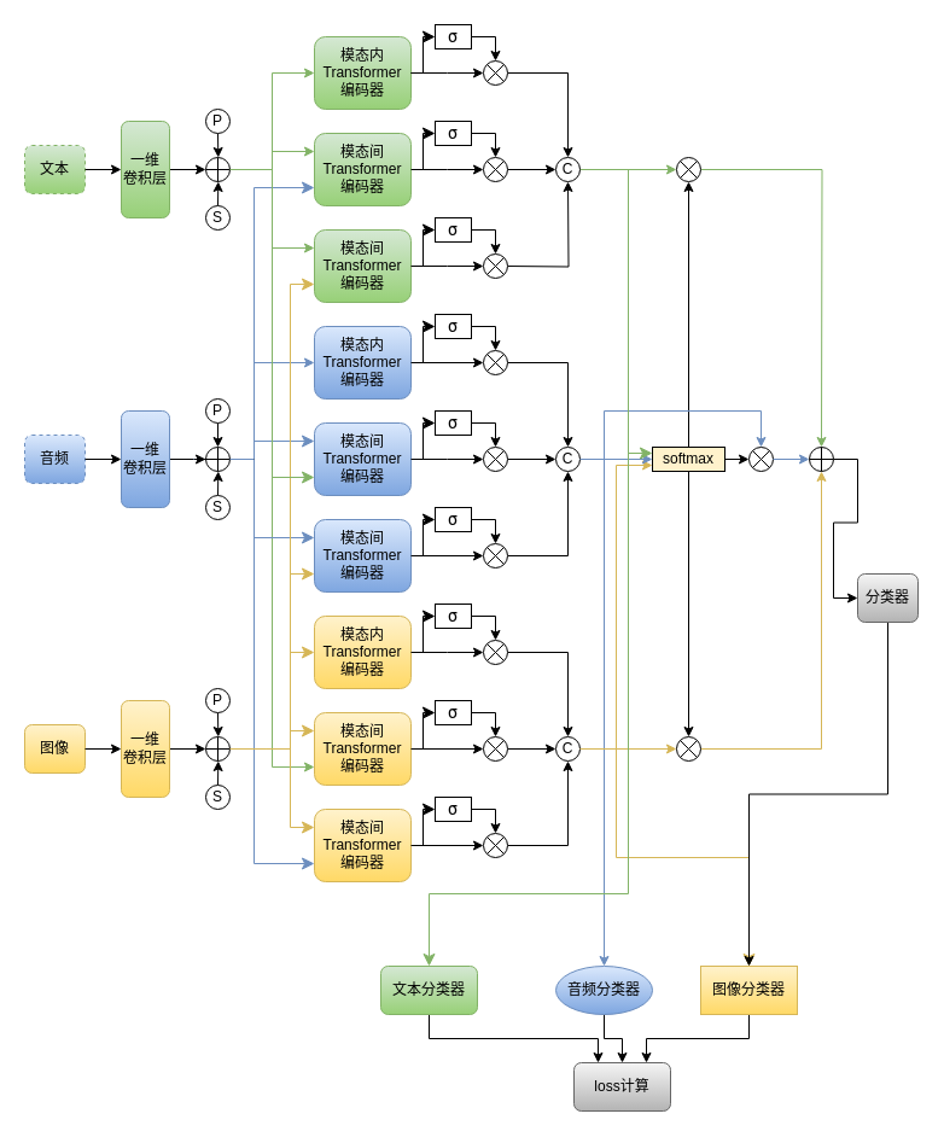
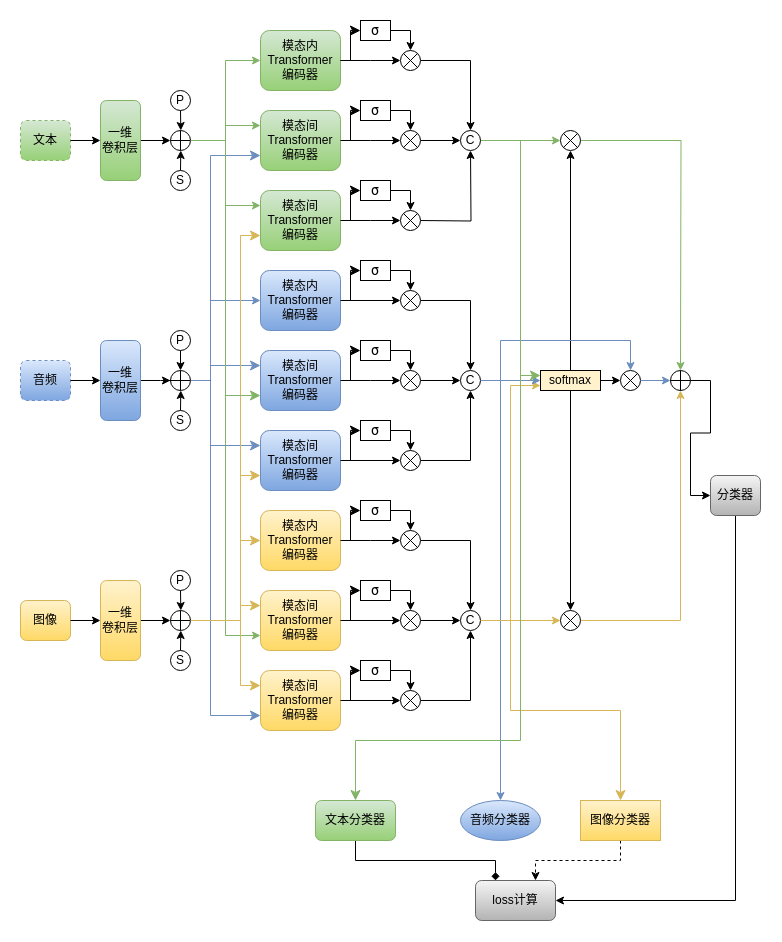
- <mxCell id="177" style="edgeStyle=orthogonalEdgeStyle;rounded=0;orthogonalLoop=1;jettySize=auto;html=1;exitX=0.5;exitY=1;exitDx=0;exitDy=0;" edge="1" parent="1" source="178" target="172"><mxGeometry relative="1" as="geometry" /></mxCell>
+ <mxCell id="177" style="edgeStyle=orthogonalEdgeStyle;rounded=0;orthogonalLoop=1;jettySize=auto;html=1;exitX=0.5;exitY=1;exitDx=0;exitDy=0;entryX=1;entryY=0.5;entryDx=0;entryDy=0;" edge="1" parent="1" source="178" target="179"><mxGeometry relative="1" as="geometry" /></mxCell>
- <mxCell id="169" style="edgeStyle=orthogonalEdgeStyle;rounded=0;orthogonalLoop=1;jettySize=auto;html=1;exitX=0.5;exitY=1;exitDx=0;exitDy=0;entryX=0.5;entryY=0;entryDx=0;entryDy=0;" edge="1" parent="1" source="170" target="179"><mxGeometry relative="1" as="geometry" /></mxCell>
- <mxCell id="171" style="edgeStyle=orthogonalEdgeStyle;rounded=0;orthogonalLoop=1;jettySize=auto;html=1;exitX=0.5;exitY=1;exitDx=0;exitDy=0;entryX=0.75;entryY=0;entryDx=0;entryDy=0;" edge="1" parent="1" source="172" target="179"><mxGeometry relative="1" as="geometry" /></mxCell>
+ <mxCell id="171" style="edgeStyle=orthogonalEdgeStyle;rounded=0;orthogonalLoop=1;jettySize=auto;html=1;exitX=0.5;exitY=1;exitDx=0;exitDy=0;entryX=0.75;entryY=0;entryDx=0;entryDy=0;dashed=1;" edge="1" parent="1" source="172" target="179"><mxGeometry relative="1" as="geometry" /></mxCell>
- <mxCell id="167" style="edgeStyle=orthogonalEdgeStyle;rounded=0;orthogonalLoop=1;jettySize=auto;html=1;exitX=0.5;exitY=1;exitDx=0;exitDy=0;entryX=0.25;entryY=0;entryDx=0;entryDy=0;" edge="1" parent="1" source="168" target="179"><mxGeometry relative="1" as="geometry" /></mxCell>
+ <mxCell id="167" style="edgeStyle=orthogonalEdgeStyle;rounded=0;orthogonalLoop=1;jettySize=auto;html=1;exitX=0.5;exitY=1;exitDx=0;exitDy=0;entryX=0.25;entryY=0;entryDx=0;entryDy=0;endArrow=diamond;" edge="1" parent="1" source="168" target="179"><mxGeometry relative="1" as="geometry" /></mxCell>
